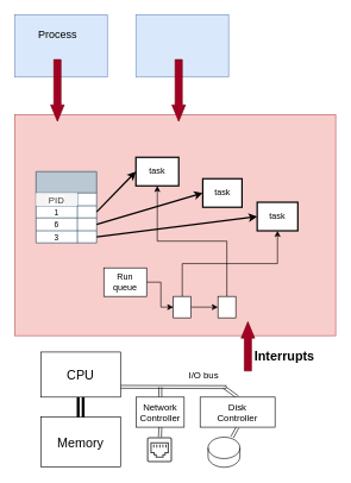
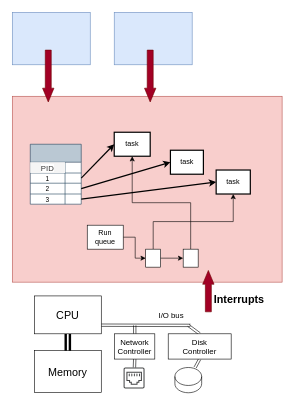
- <mxCell id="32" value="Process" style="text;html=1;align=center;verticalAlign=middle;resizable=0;points=[];autosize=1;strokeColor=none;fillColor=none;fontSize=15;" parent="30" vertex="1"><mxGeometry x="20" y="12.5" width="80" height="30" as="geometry" /></mxCell>
- <mxCell id="24" value="6" style="shape=partialRectangle;html=1;whiteSpace=wrap;connectable=0;overflow=hidden;fillColor=none;top=0;left=0;bottom=0;right=0;pointerEvents=1;labelBackgroundColor=#FFFFFF;fontSize=11;" parent="23" vertex="1"><mxGeometry width="58" height="18" as="geometry"><mxRectangle width="58" height="18" as="alternateBounds" /></mxGeometry></mxCell>
+ <mxCell id="24" value="2" style="shape=partialRectangle;html=1;whiteSpace=wrap;connectable=0;overflow=hidden;fillColor=none;top=0;left=0;bottom=0;right=0;pointerEvents=1;labelBackgroundColor=#FFFFFF;fontSize=11;" parent="23" vertex="1"><mxGeometry width="58" height="18" as="geometry"><mxRectangle width="58" height="18" as="alternateBounds" /></mxGeometry></mxCell>
